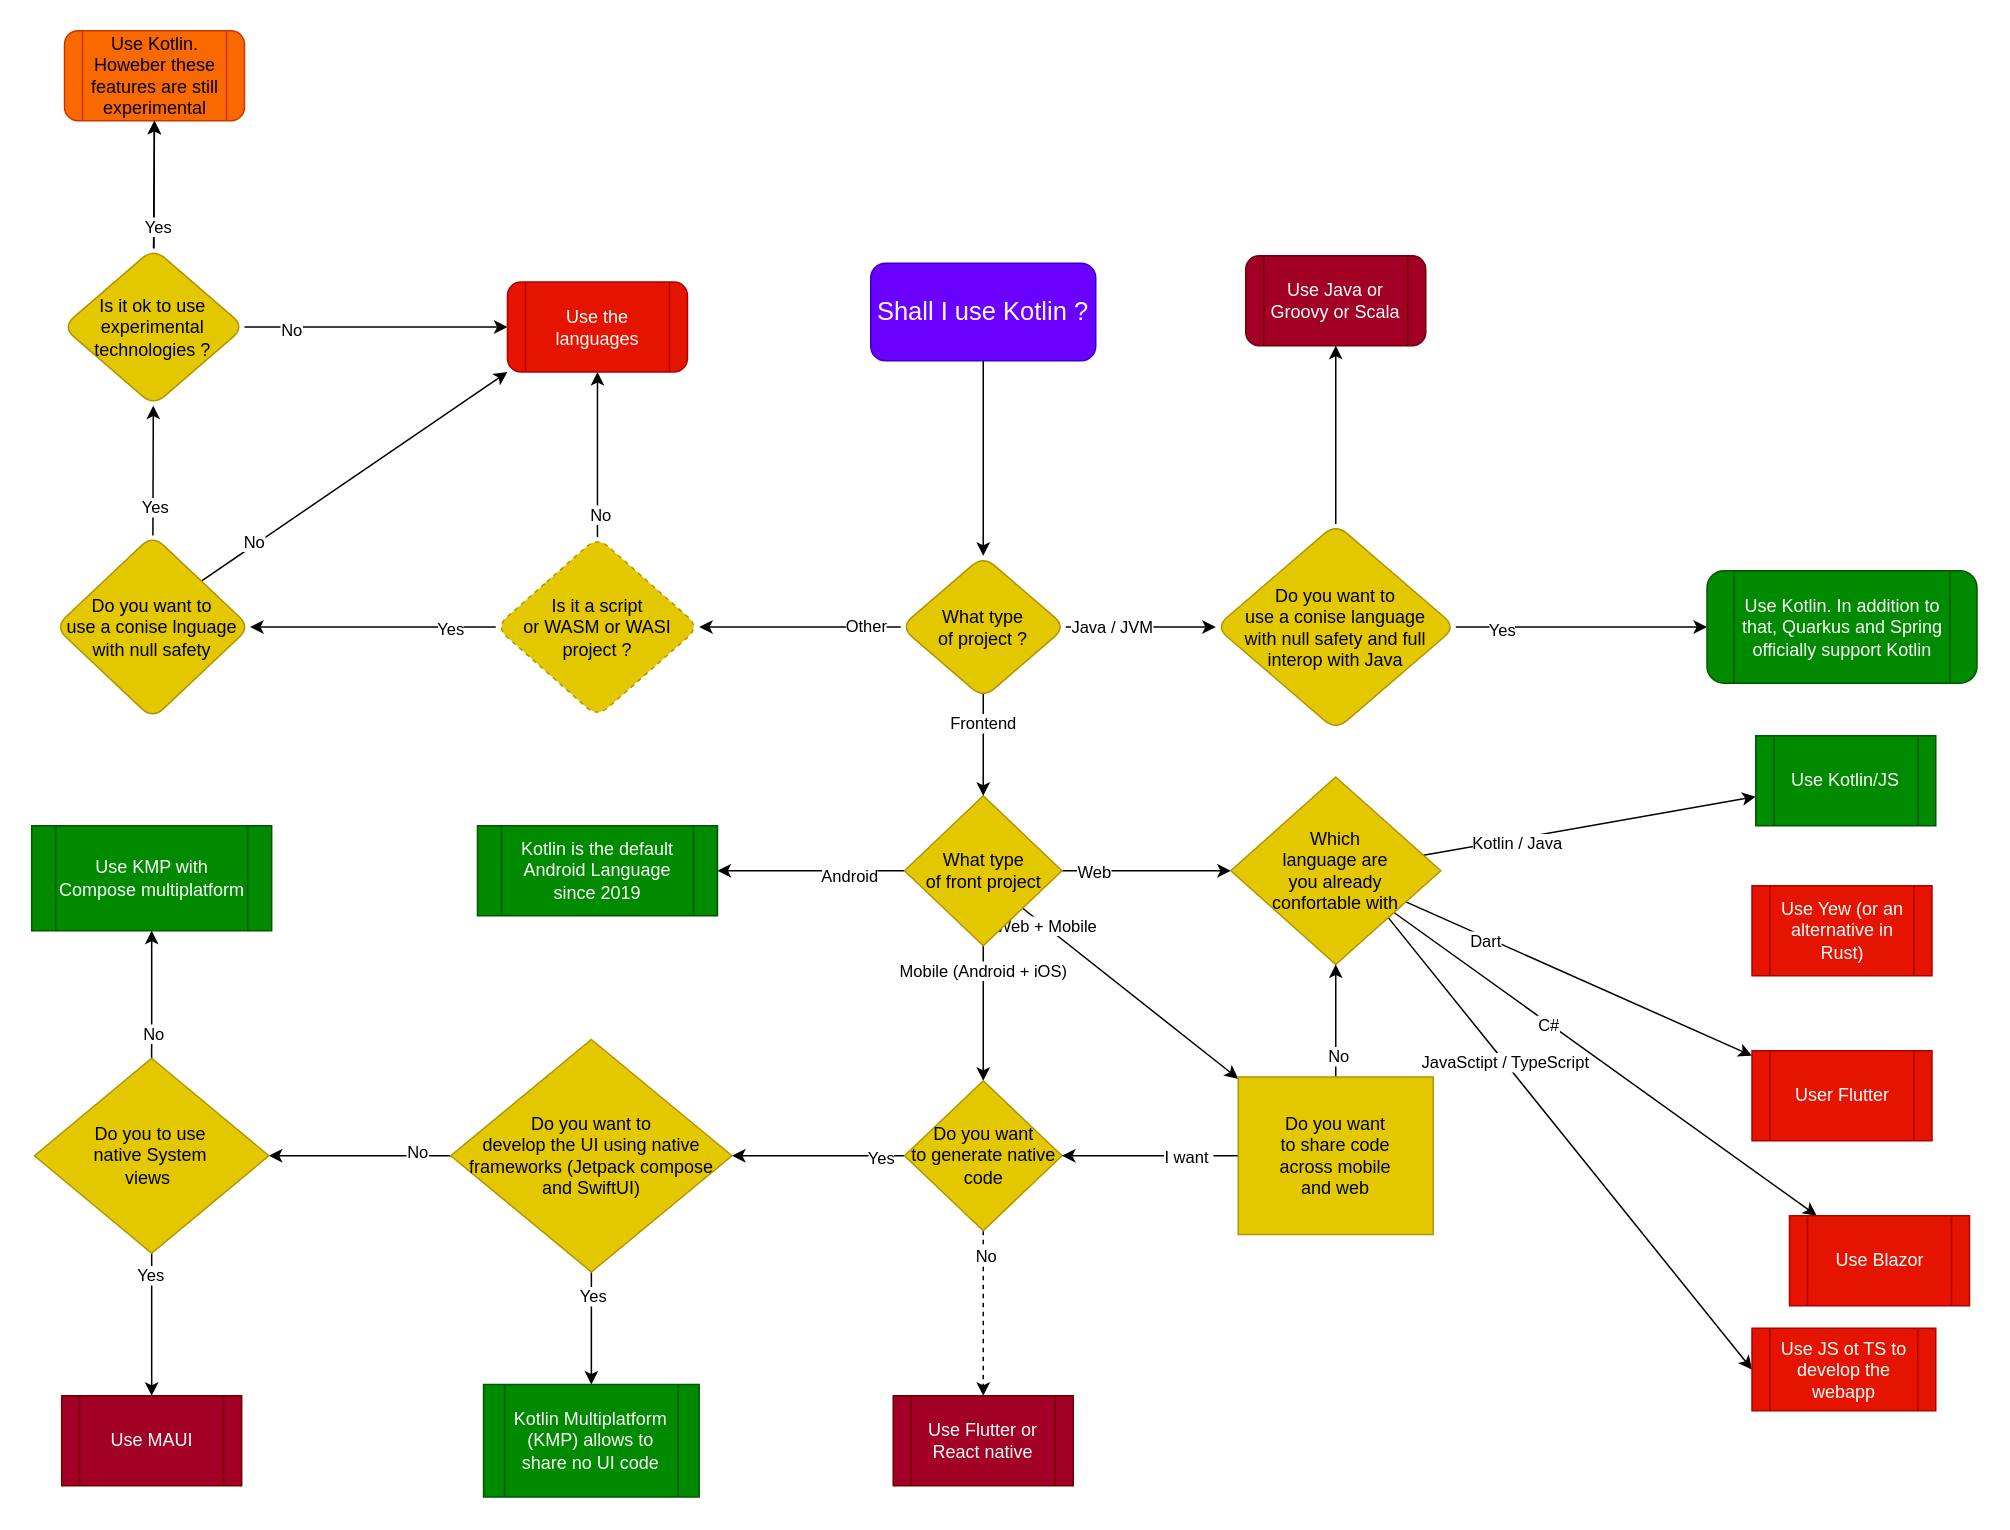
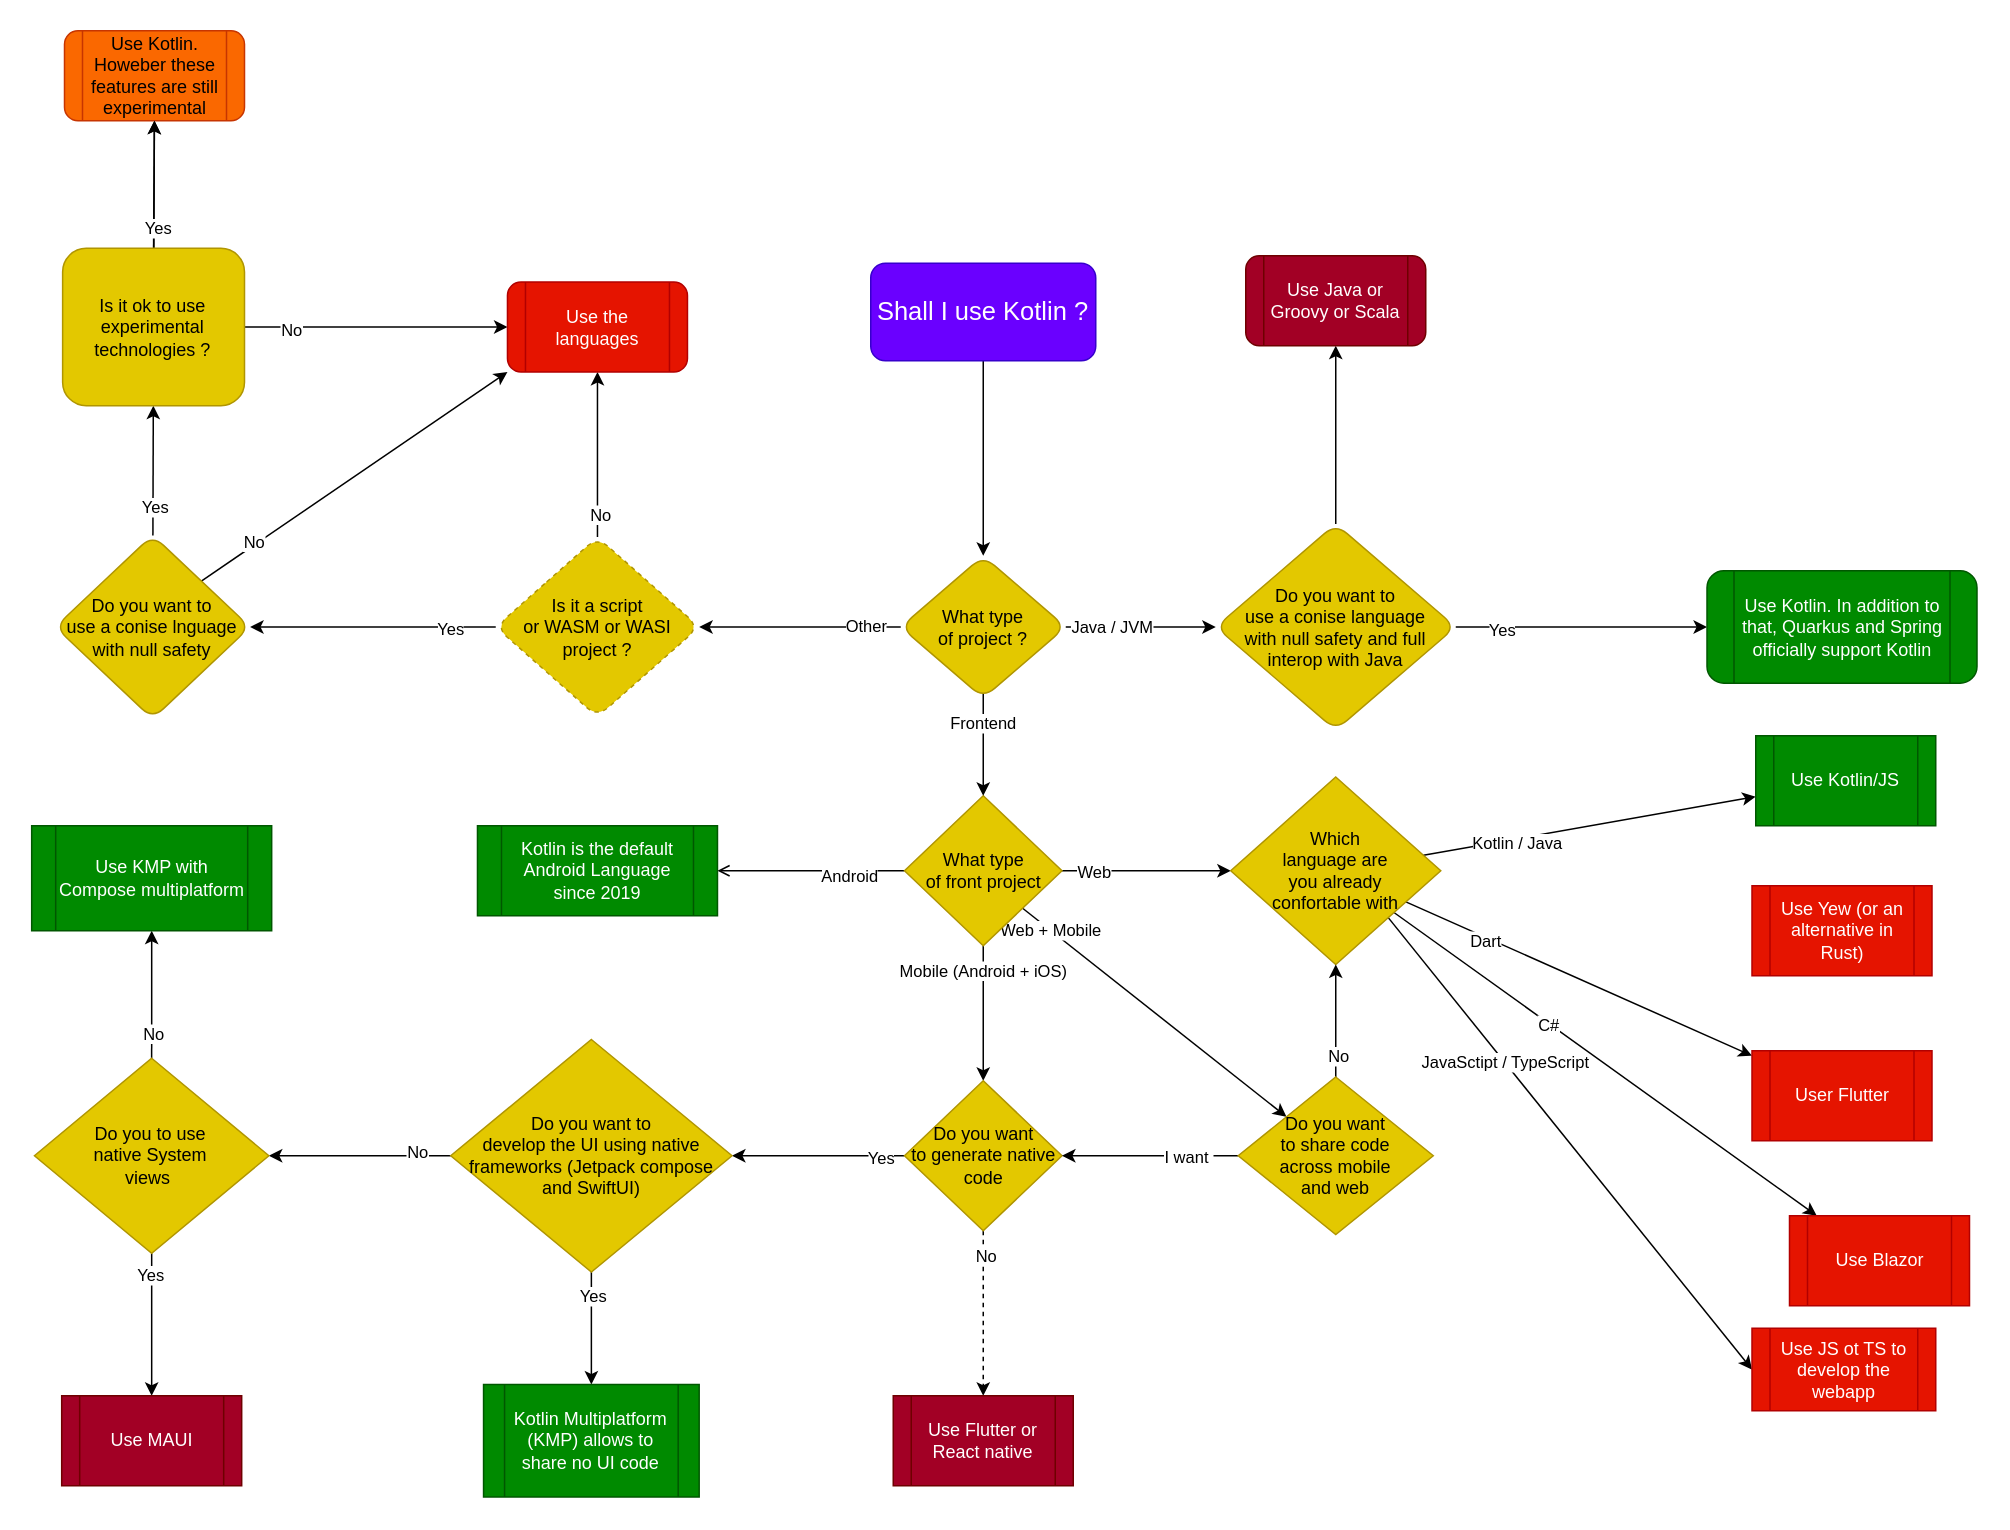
- <mxCell id="62" value="Is it ok to use experimental technologies ?" style="rhombus;whiteSpace=wrap;html=1;fillColor=#e3c800;strokeColor=#B09500;fontColor=#000000;rounded=1;" parent="1" vertex="1"><mxGeometry x="41.25" y="165" width="121.25" height="105" as="geometry" /></mxCell>
+ <mxCell id="62" value="Is it ok to use experimental technologies ?" style="whiteSpace=wrap;html=1;fillColor=#e3c800;strokeColor=#B09500;fontColor=#000000;rounded=1;" parent="1" vertex="1"><mxGeometry x="41.25" y="165" width="121.25" height="105" as="geometry" /></mxCell>
- <mxCell id="4" value="" style="edgeStyle=none;html=1;entryX=1;entryY=0.5;entryDx=0;entryDy=0;" parent="1" source="12" target="15" edge="1"><mxGeometry relative="1" as="geometry"><mxPoint x="530" y="580" as="targetPoint" /></mxGeometry></mxCell>
+ <mxCell id="4" value="" style="edgeStyle=none;html=1;entryX=1;entryY=0.5;entryDx=0;entryDy=0;endArrow=open;" parent="1" source="12" target="15" edge="1"><mxGeometry relative="1" as="geometry"><mxPoint x="530" y="580" as="targetPoint" /></mxGeometry></mxCell>
- <mxCell id="77" value="Do you want &lt;br&gt;to share code&lt;br&gt;across mobile &lt;br&gt;and web" style="whiteSpace=wrap;html=1;fillColor=#e3c800;strokeColor=#B09500;fontColor=#000000;rounded=0;" parent="1" vertex="1"><mxGeometry x="825" y="717.5" width="130" height="105" as="geometry" /></mxCell>
+ <mxCell id="77" value="Do you want &lt;br&gt;to share code&lt;br&gt;across mobile &lt;br&gt;and web" style="rhombus;whiteSpace=wrap;html=1;fillColor=#e3c800;strokeColor=#B09500;fontColor=#000000;" parent="1" vertex="1"><mxGeometry x="825" y="717.5" width="130" height="105" as="geometry" /></mxCell>
